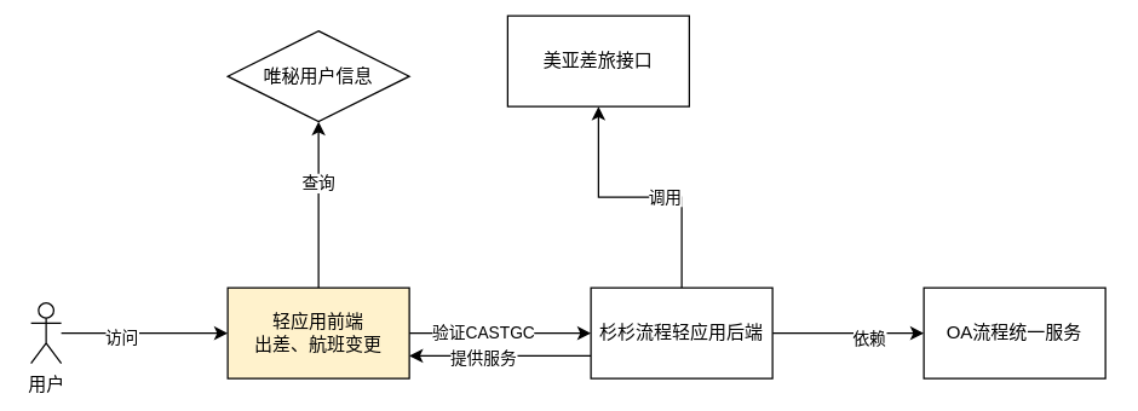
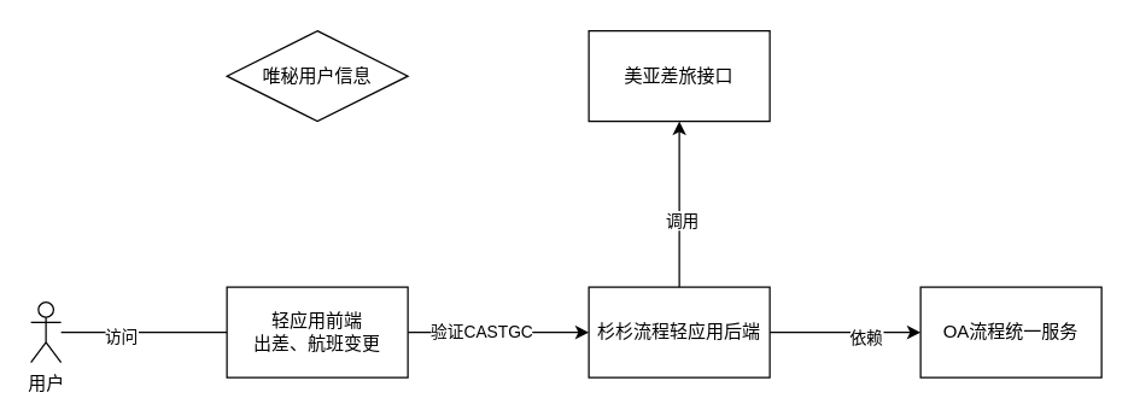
- <mxCell id="19" value="美亚差旅接口" style="rounded=0;whiteSpace=wrap;html=1;" vertex="1" parent="1"><mxGeometry x="335" y="10" width="120" height="60" as="geometry" /></mxCell>
+ <mxCell id="19" value="美亚差旅接口" style="rounded=0;whiteSpace=wrap;html=1;" vertex="1" parent="1"><mxGeometry x="390" y="20" width="120" height="60" as="geometry" /></mxCell>
- <mxCell id="7" style="edgeStyle=orthogonalEdgeStyle;rounded=0;orthogonalLoop=1;jettySize=auto;html=1;exitX=0.5;exitY=0;exitDx=0;exitDy=0;entryX=0.5;entryY=1;entryDx=0;entryDy=0;" edge="1" parent="1" source="9" target="18"><mxGeometry relative="1" as="geometry"><mxPoint x="210" y="110" as="targetPoint" /></mxGeometry></mxCell>
- <mxCell id="8" value="查询" style="edgeLabel;html=1;align=center;verticalAlign=middle;resizable=0;points=[];" vertex="1" connectable="0" parent="7"><mxGeometry x="0.273" y="1" relative="1" as="geometry"><mxPoint as="offset" /></mxGeometry></mxCell>
- <mxCell id="2" value="" style="edgeStyle=orthogonalEdgeStyle;rounded=0;orthogonalLoop=1;jettySize=auto;html=1;" edge="1" parent="1" source="4" target="9"><mxGeometry relative="1" as="geometry" /></mxCell>
+ <mxCell id="2" value="" style="edgeStyle=orthogonalEdgeStyle;rounded=0;orthogonalLoop=1;jettySize=auto;html=1;endArrow=none;" edge="1" parent="1" source="4" target="9"><mxGeometry relative="1" as="geometry" /></mxCell>
- <mxCell id="9" value="轻应用前端&lt;br&gt;出差、航班变更" style="rounded=0;whiteSpace=wrap;html=1;fillColor=#fff2cc;" vertex="1" parent="1"><mxGeometry x="150" y="190" width="120" height="60" as="geometry" /></mxCell>
+ <mxCell id="9" value="轻应用前端&lt;br&gt;出差、航班变更" style="rounded=0;whiteSpace=wrap;html=1;" vertex="1" parent="1"><mxGeometry x="150" y="190" width="120" height="60" as="geometry" /></mxCell>
- <mxCell id="14" style="edgeStyle=orthogonalEdgeStyle;rounded=0;orthogonalLoop=1;jettySize=auto;html=1;exitX=0;exitY=0.75;exitDx=0;exitDy=0;entryX=1;entryY=0.75;entryDx=0;entryDy=0;" edge="1" parent="1" source="16" target="9"><mxGeometry relative="1" as="geometry" /></mxCell>
- <mxCell id="15" value="提供服务" style="edgeLabel;html=1;align=center;verticalAlign=middle;resizable=0;points=[];" vertex="1" connectable="0" parent="14"><mxGeometry x="0.2" y="1" relative="1" as="geometry"><mxPoint as="offset" /></mxGeometry></mxCell>
